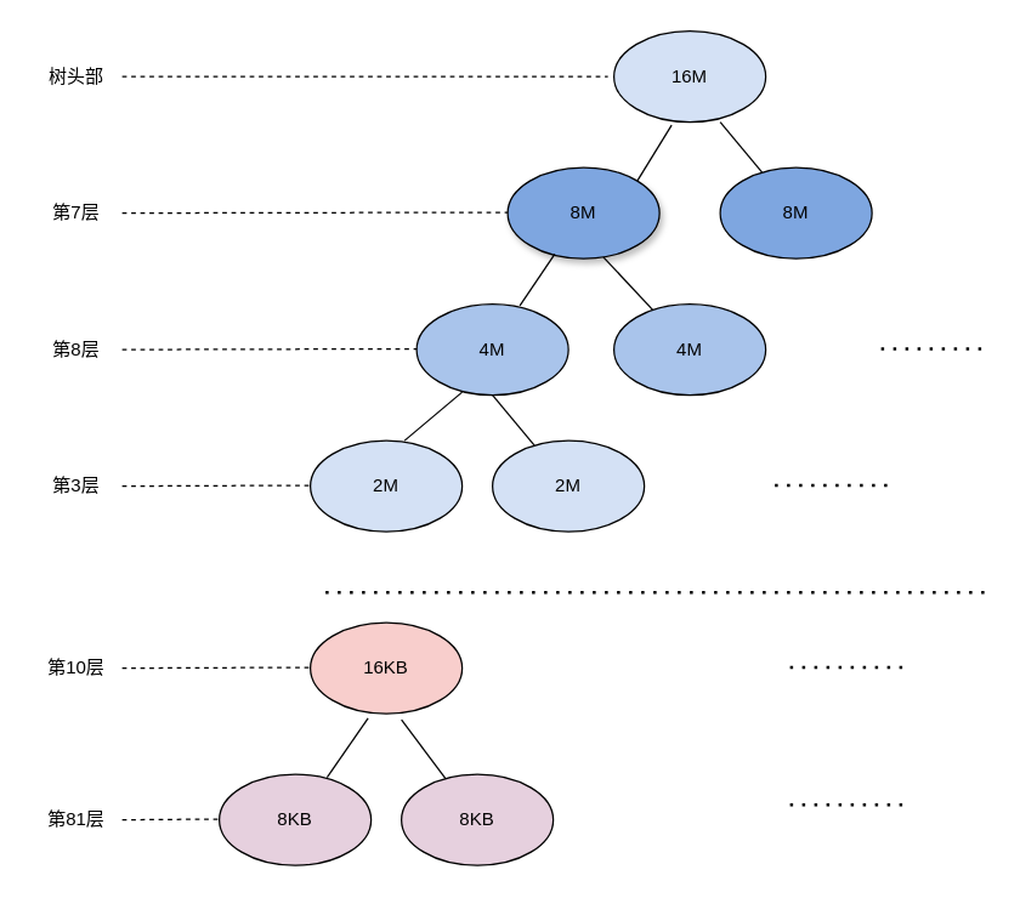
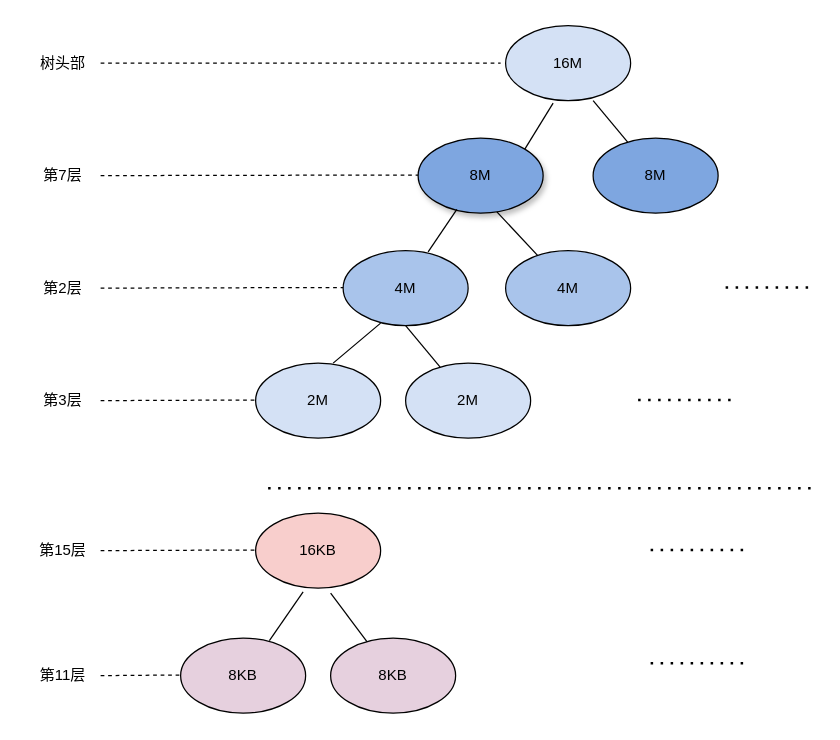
- <mxCell id="30" value="第8层" style="text;html=1;strokeColor=none;fillColor=none;align=center;verticalAlign=middle;whiteSpace=wrap;rounded=0;" vertex="1" parent="1"><mxGeometry x="20" y="220" width="60" height="20" as="geometry" /></mxCell>
+ <mxCell id="30" value="第2层" style="text;html=1;strokeColor=none;fillColor=none;align=center;verticalAlign=middle;whiteSpace=wrap;rounded=0;" vertex="1" parent="1"><mxGeometry x="20" y="220" width="60" height="20" as="geometry" /></mxCell>
- <mxCell id="34" value="第10层" style="text;html=1;strokeColor=none;fillColor=none;align=center;verticalAlign=middle;whiteSpace=wrap;rounded=0;" vertex="1" parent="1"><mxGeometry x="20" y="430" width="60" height="20" as="geometry" /></mxCell>
+ <mxCell id="34" value="第15层" style="text;html=1;strokeColor=none;fillColor=none;align=center;verticalAlign=middle;whiteSpace=wrap;rounded=0;" vertex="1" parent="1"><mxGeometry x="20" y="430" width="60" height="20" as="geometry" /></mxCell>
- <mxCell id="36" value="第81层" style="text;html=1;strokeColor=none;fillColor=none;align=center;verticalAlign=middle;whiteSpace=wrap;rounded=0;" vertex="1" parent="1"><mxGeometry x="20" y="530" width="60" height="20" as="geometry" /></mxCell>
+ <mxCell id="36" value="第11层" style="text;html=1;strokeColor=none;fillColor=none;align=center;verticalAlign=middle;whiteSpace=wrap;rounded=0;" vertex="1" parent="1"><mxGeometry x="20" y="530" width="60" height="20" as="geometry" /></mxCell>
